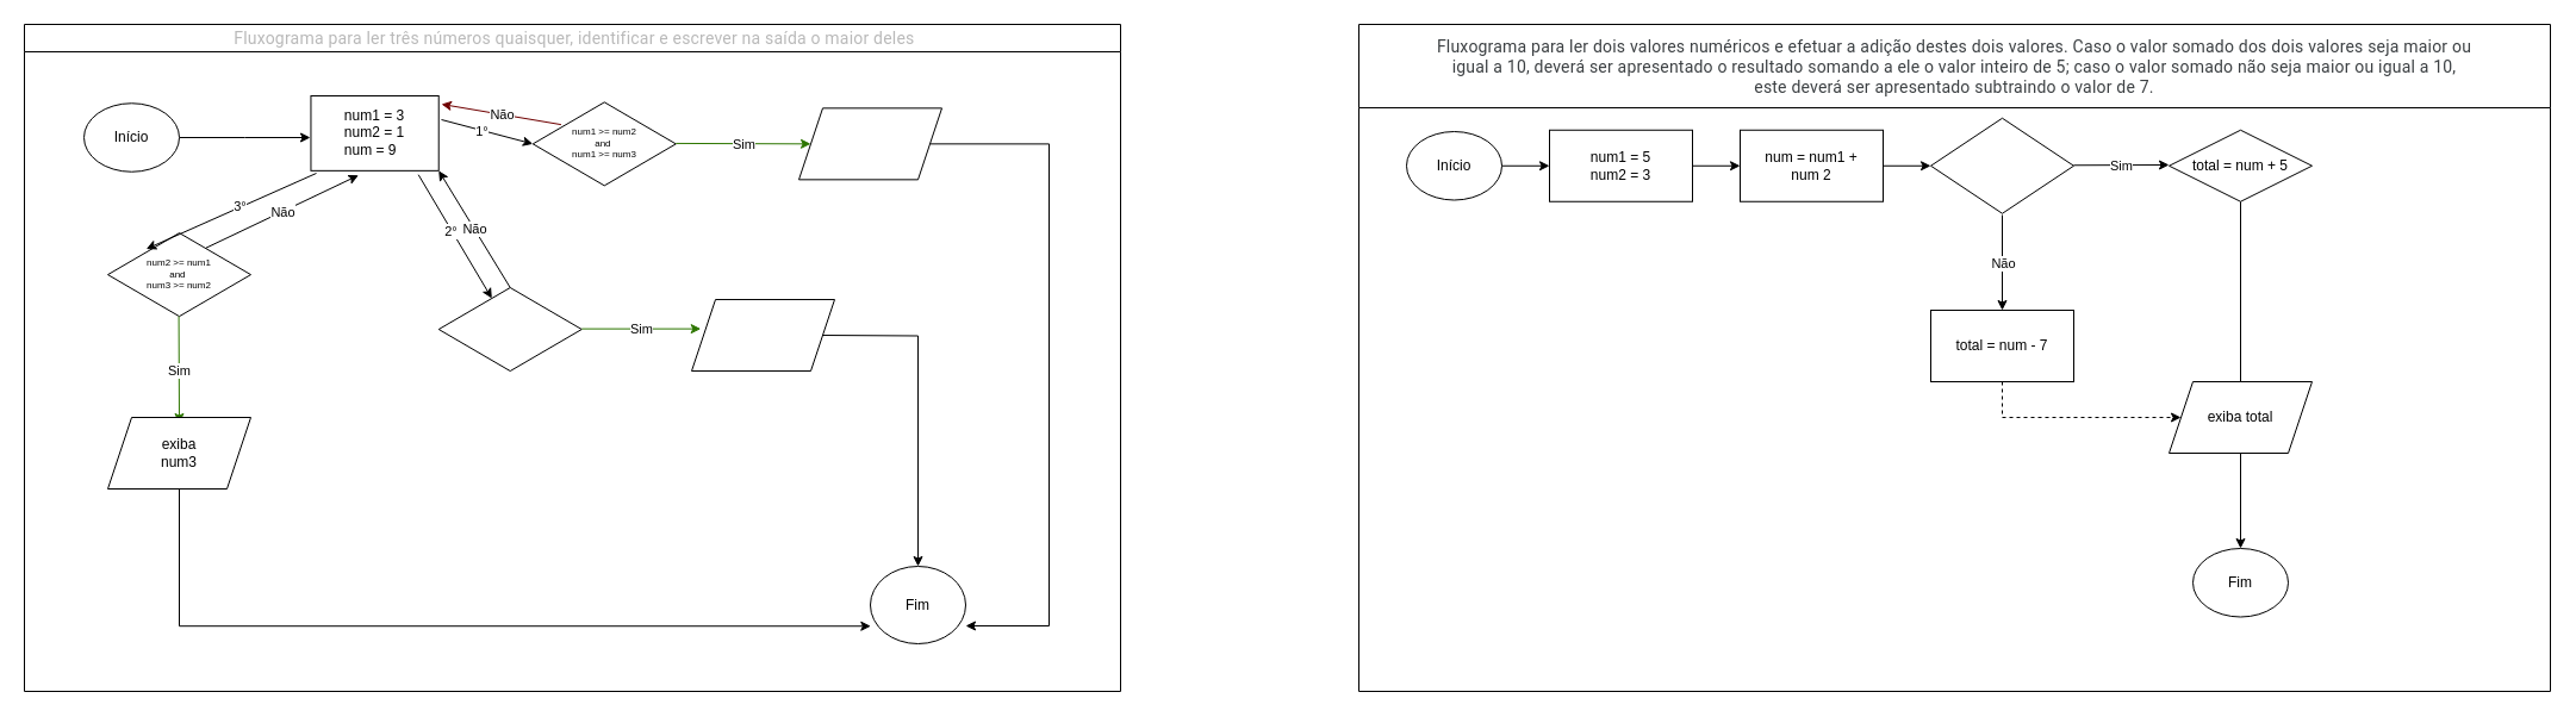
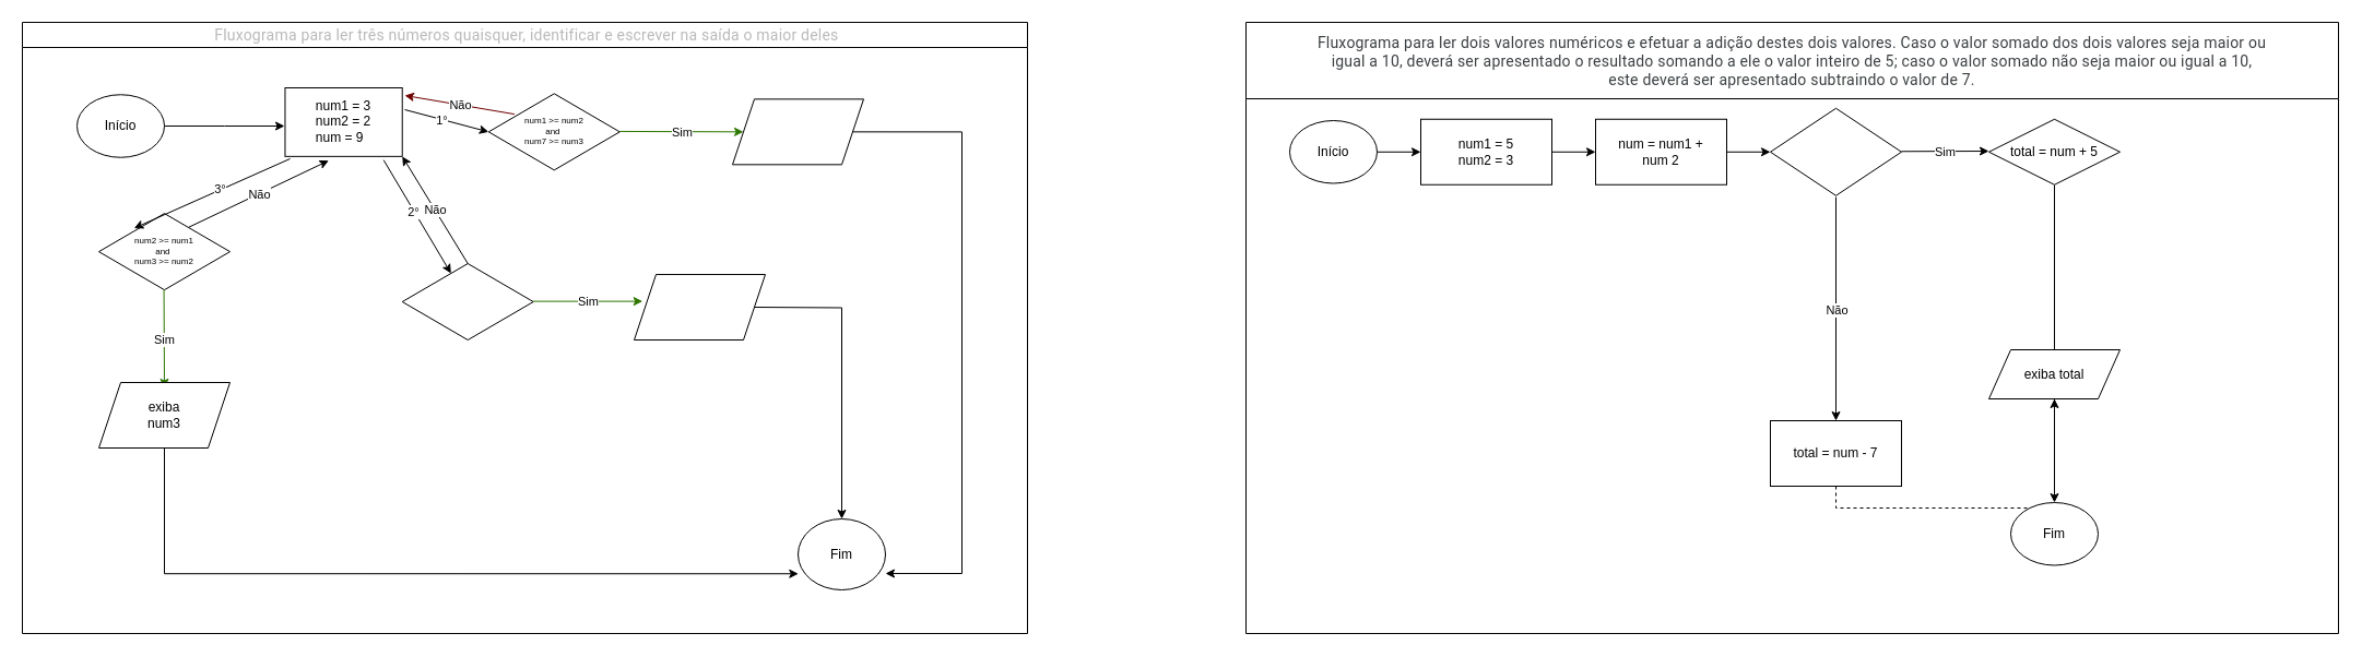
- <mxCell id="42" value="&lt;span style=&quot;text-align: left;&quot;&gt;num1 = 3&lt;/span&gt;&lt;div style=&quot;text-align: left;&quot;&gt;num2 = 1&lt;/div&gt;&lt;div style=&quot;text-align: left;&quot;&gt;&lt;span style=&quot;background-color: transparent; color: light-dark(rgb(0, 0, 0), rgb(255, 255, 255));&quot;&gt;num = 9&lt;/span&gt;&lt;/div&gt;" style="text;html=1;align=center;verticalAlign=middle;whiteSpace=wrap;rounded=0;" vertex="1" parent="2"><mxGeometry x="264.09" y="76.43" width="60" height="30" as="geometry" /></mxCell>
+ <mxCell id="42" value="&lt;span style=&quot;text-align: left;&quot;&gt;num1 = 3&lt;/span&gt;&lt;div style=&quot;text-align: left;&quot;&gt;num2 = 2&lt;/div&gt;&lt;div style=&quot;text-align: left;&quot;&gt;&lt;span style=&quot;background-color: transparent; color: light-dark(rgb(0, 0, 0), rgb(255, 255, 255));&quot;&gt;num = 9&lt;/span&gt;&lt;/div&gt;" style="text;html=1;align=center;verticalAlign=middle;whiteSpace=wrap;rounded=0;" vertex="1" parent="2"><mxGeometry x="264.09" y="76.43" width="60" height="30" as="geometry" /></mxCell>
- <mxCell id="11" value="num1 &amp;gt;= num2&lt;div&gt;and&amp;nbsp;&lt;/div&gt;&lt;div&gt;num1 &amp;gt;= num3&lt;/div&gt;" style="text;html=1;align=center;verticalAlign=middle;whiteSpace=wrap;rounded=0;fontSize=8;" parent="2" vertex="1"><mxGeometry x="441.78" y="77.85" width="90" height="45" as="geometry" /></mxCell>
+ <mxCell id="11" value="num1 &amp;gt;= num2&lt;div&gt;and&amp;nbsp;&lt;/div&gt;&lt;div&gt;num7 &amp;gt;= num3&lt;/div&gt;" style="text;html=1;align=center;verticalAlign=middle;whiteSpace=wrap;rounded=0;fontSize=8;" parent="2" vertex="1"><mxGeometry x="441.78" y="77.85" width="90" height="45" as="geometry" /></mxCell>
- <mxCell id="56" value="total = num - 7" style="whiteSpace=wrap;html=1;" vertex="1" parent="43"><mxGeometry x="480" y="240" width="120" height="60" as="geometry" /></mxCell>
+ <mxCell id="56" value="total = num - 7" style="whiteSpace=wrap;html=1;" vertex="1" parent="43"><mxGeometry x="480" y="365" width="120" height="60" as="geometry" /></mxCell>
- <mxCell id="64" value="exiba total" style="shape=parallelogram;perimeter=parallelogramPerimeter;whiteSpace=wrap;html=1;fixedSize=1;" vertex="1" parent="43"><mxGeometry x="680" y="300" width="120" height="60" as="geometry" /></mxCell>
+ <mxCell id="64" value="exiba total" style="shape=parallelogram;perimeter=parallelogramPerimeter;whiteSpace=wrap;html=1;fixedSize=1;" vertex="1" parent="43"><mxGeometry x="680" y="300" width="120" height="45" as="geometry" /></mxCell>
